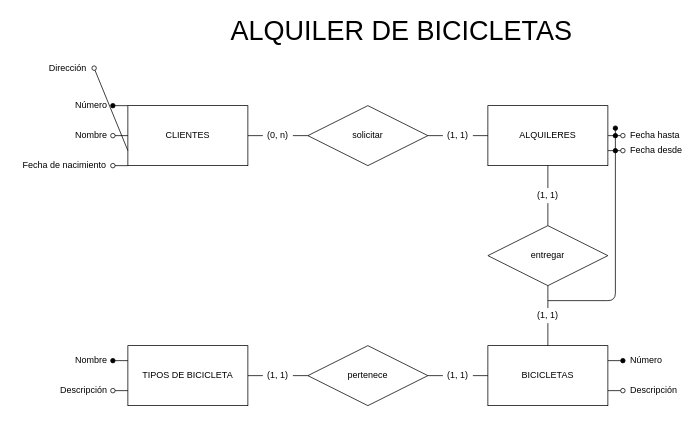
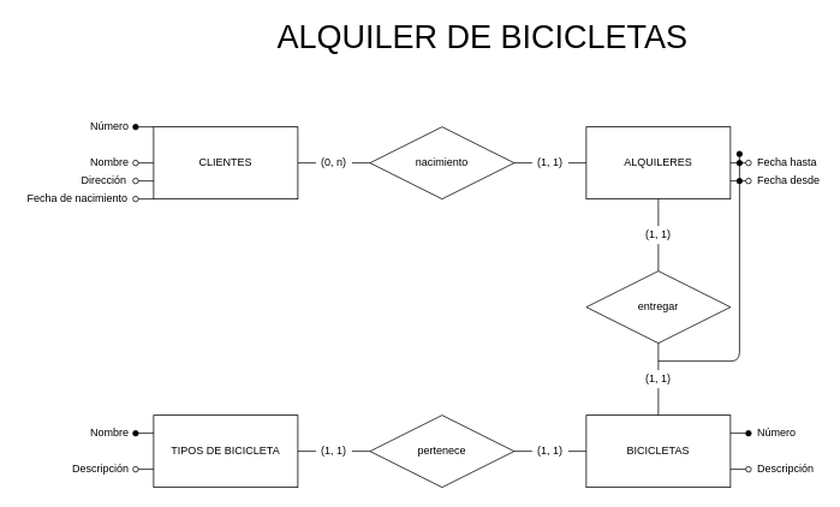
- <mxCell id="46" value="Dirección" style="text;html=1;strokeColor=none;fillColor=none;align=left;verticalAlign=middle;whiteSpace=wrap;rounded=0;container=0;spacingLeft=8;" vertex="1" parent="1"><mxGeometry x="55" y="80" width="70" height="20" as="geometry" /></mxCell>
+ <mxCell id="46" value="Dirección" style="text;html=1;strokeColor=none;fillColor=none;align=left;verticalAlign=middle;whiteSpace=wrap;rounded=0;container=0;spacingLeft=8;" vertex="1" parent="1"><mxGeometry x="80" y="190" width="70" height="20" as="geometry" /></mxCell>
- <mxCell id="11" value="solicitar" style="rhombus;whiteSpace=wrap;html=1;fontSize=12;" parent="1" vertex="1"><mxGeometry x="410" y="140" width="160" height="80" as="geometry" /></mxCell>
+ <mxCell id="11" value="nacimiento" style="rhombus;whiteSpace=wrap;html=1;fontSize=12;" parent="1" vertex="1"><mxGeometry x="410" y="140" width="160" height="80" as="geometry" /></mxCell>
